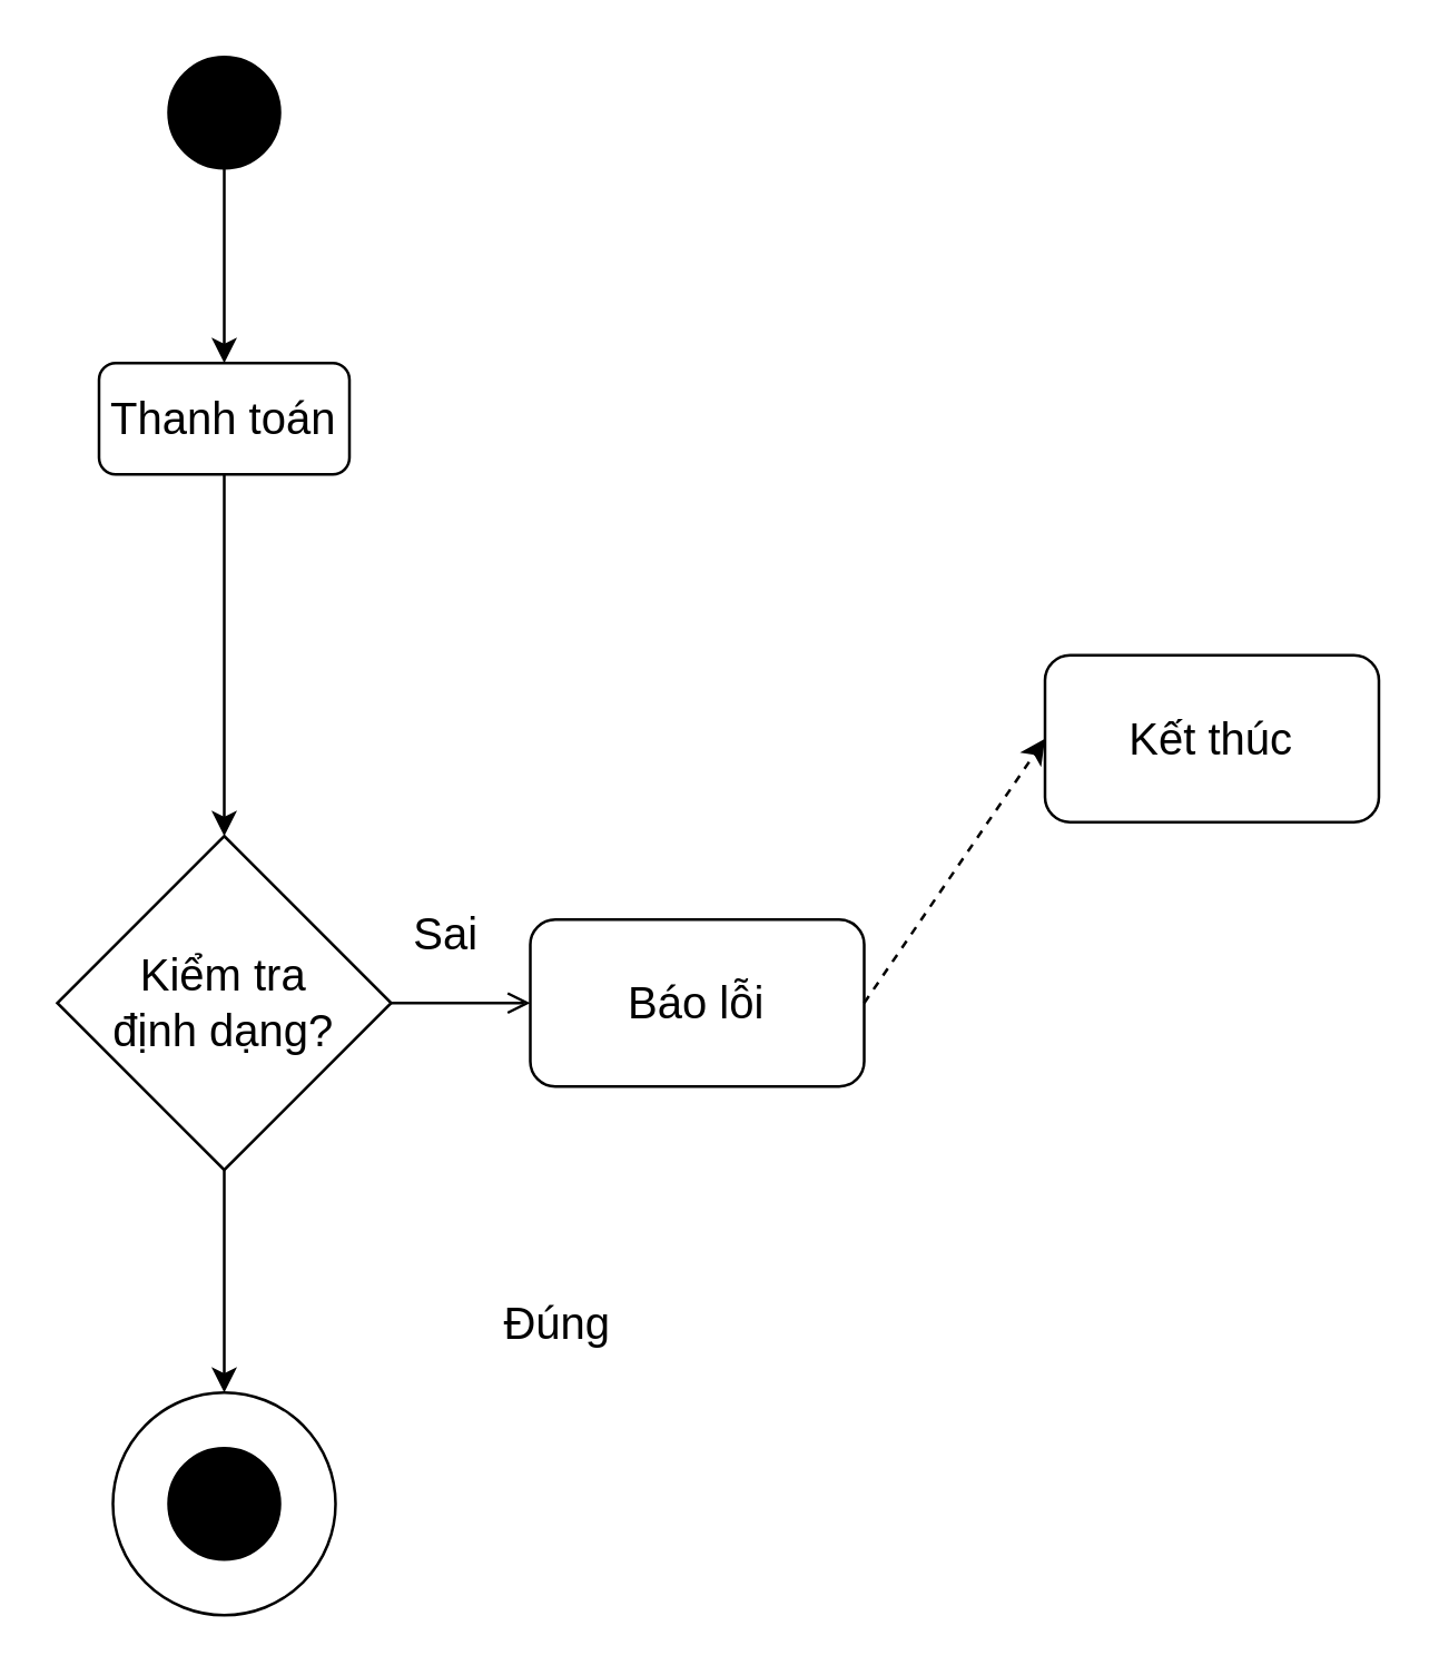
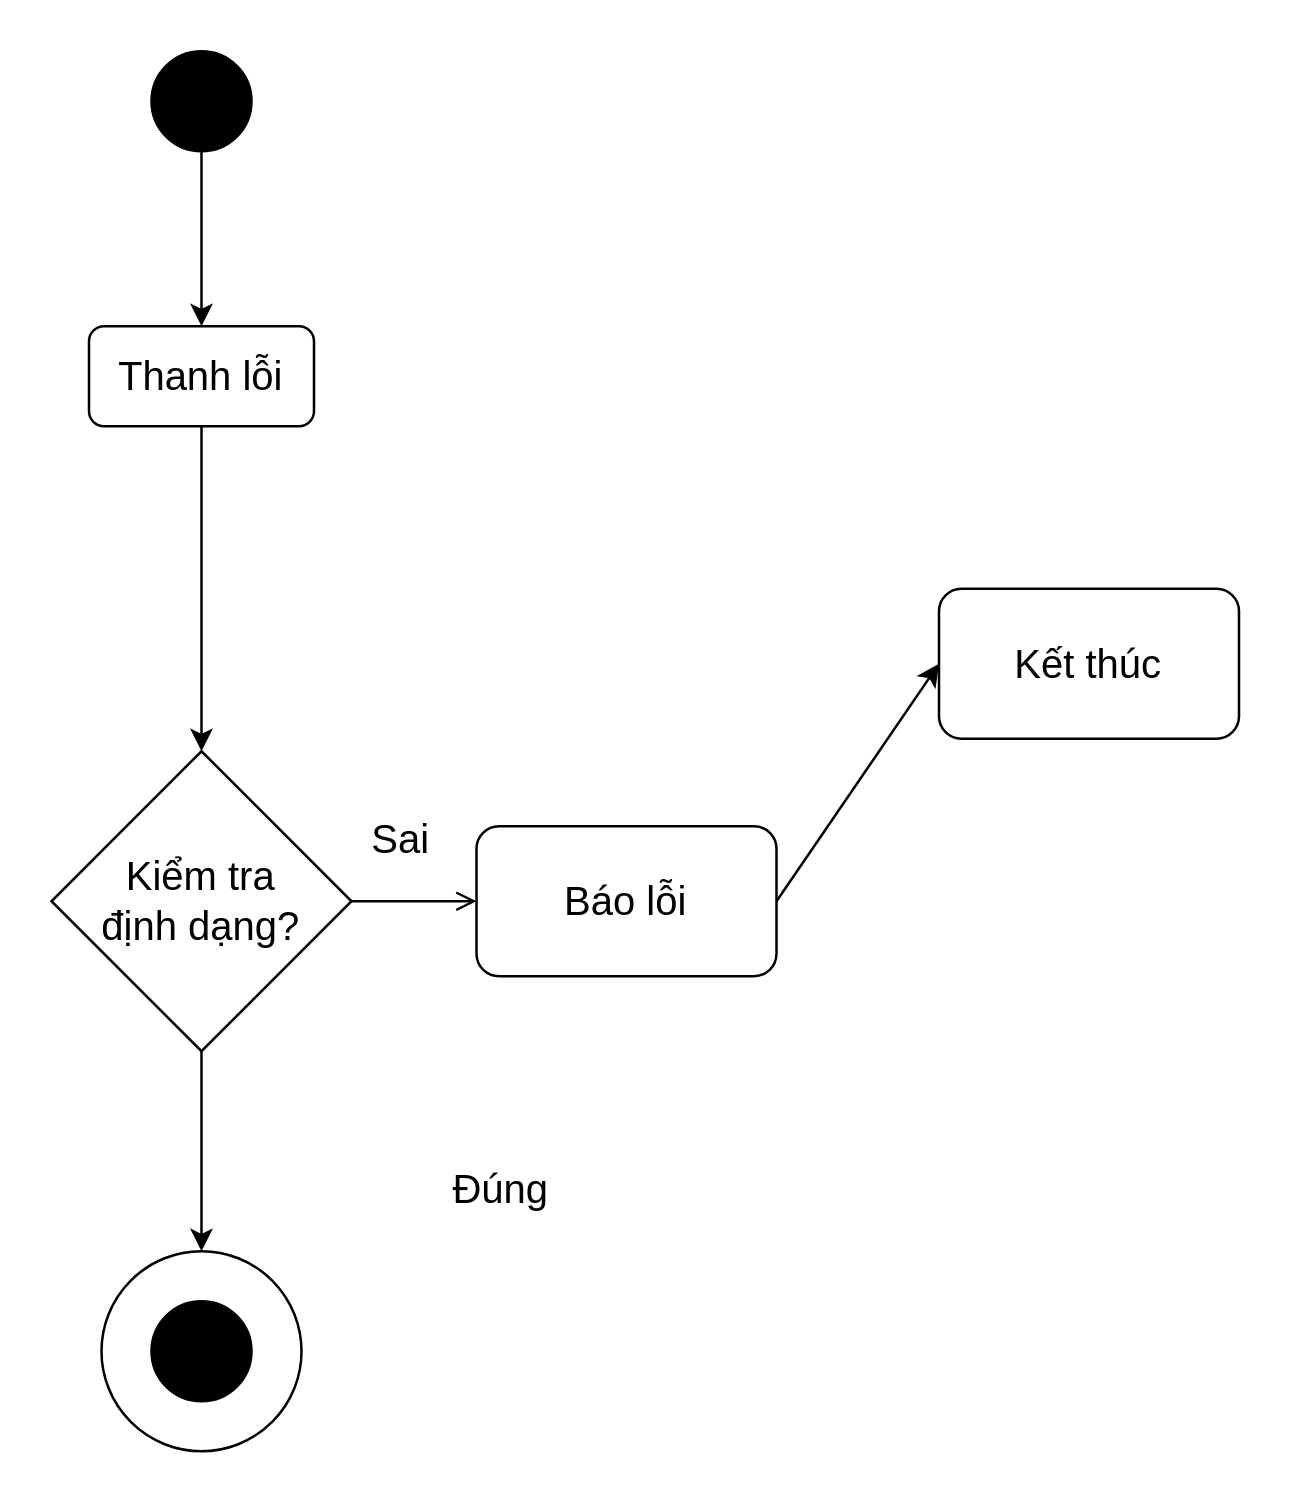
- <mxCell id="4" value="Thanh toán" style="rounded=1;whiteSpace=wrap;html=1;fontSize=16;" parent="1" vertex="1"><mxGeometry x="35" y="130" width="90" height="40" as="geometry" /></mxCell>
+ <mxCell id="4" value="Thanh lỗi" style="rounded=1;whiteSpace=wrap;html=1;fontSize=16;" parent="1" vertex="1"><mxGeometry x="35" y="130" width="90" height="40" as="geometry" /></mxCell>
- <mxCell id="7" value="" style="endArrow=classic;html=1;rounded=0;exitX=1;exitY=0.5;exitDx=0;exitDy=0;entryX=0;entryY=0.5;entryDx=0;entryDy=0;dashed=1;" parent="1" source="6" target="5" edge="1"><mxGeometry width="50" height="50" relative="1" as="geometry"><mxPoint x="60" y="200" as="sourcePoint" /><mxPoint x="110" y="150" as="targetPoint" /></mxGeometry></mxCell>
+ <mxCell id="7" value="" style="endArrow=classic;html=1;rounded=0;exitX=1;exitY=0.5;exitDx=0;exitDy=0;entryX=0;entryY=0.5;entryDx=0;entryDy=0;" parent="1" source="6" target="5" edge="1"><mxGeometry width="50" height="50" relative="1" as="geometry"><mxPoint x="60" y="200" as="sourcePoint" /><mxPoint x="110" y="150" as="targetPoint" /></mxGeometry></mxCell>
